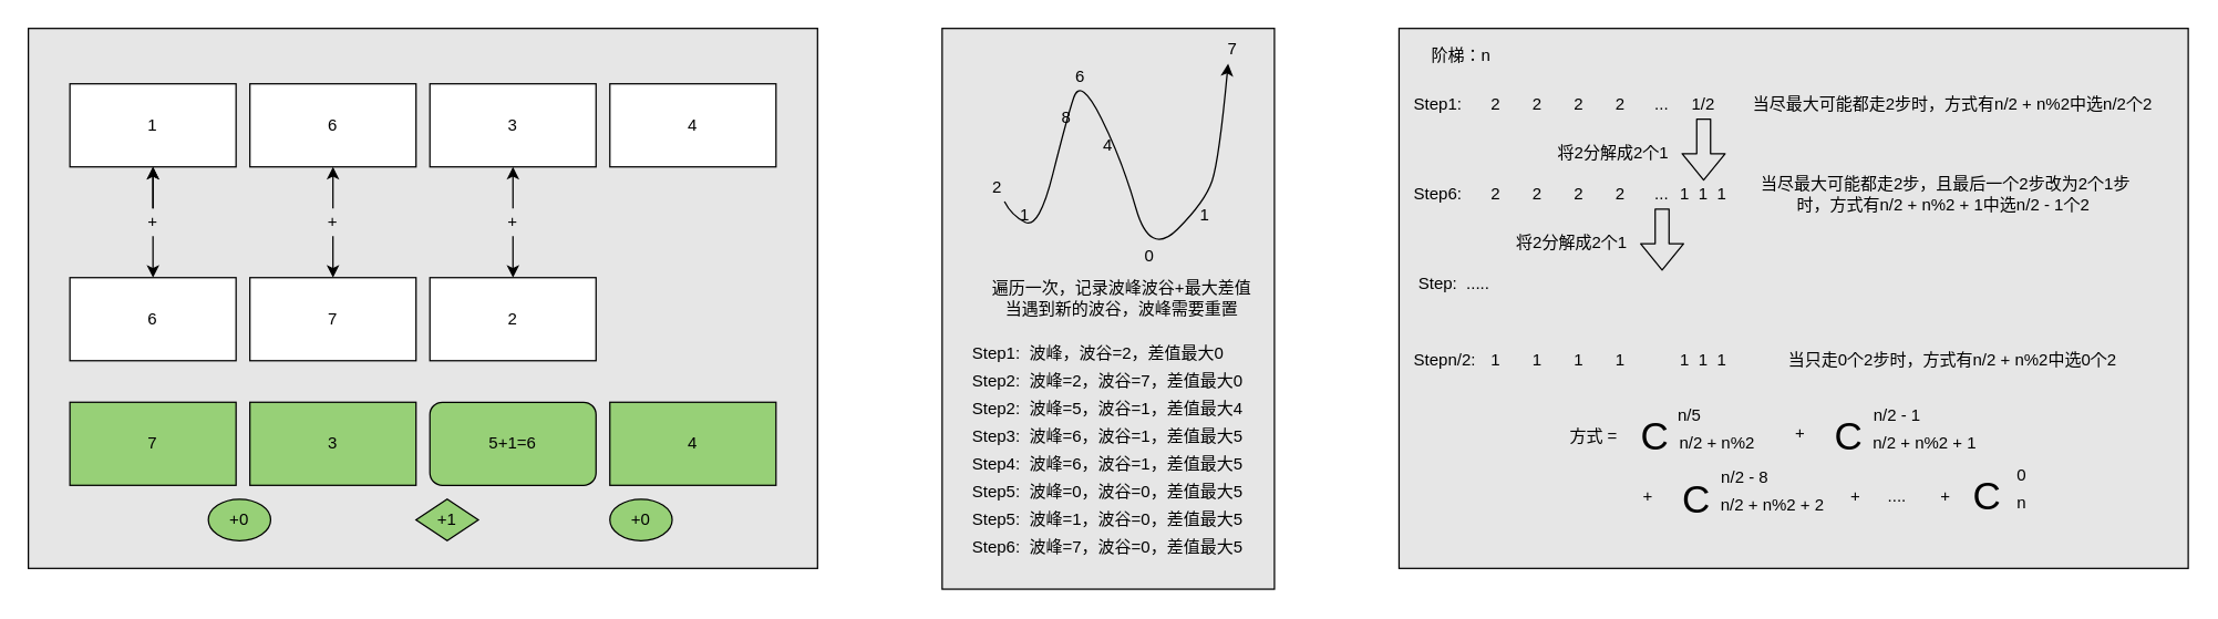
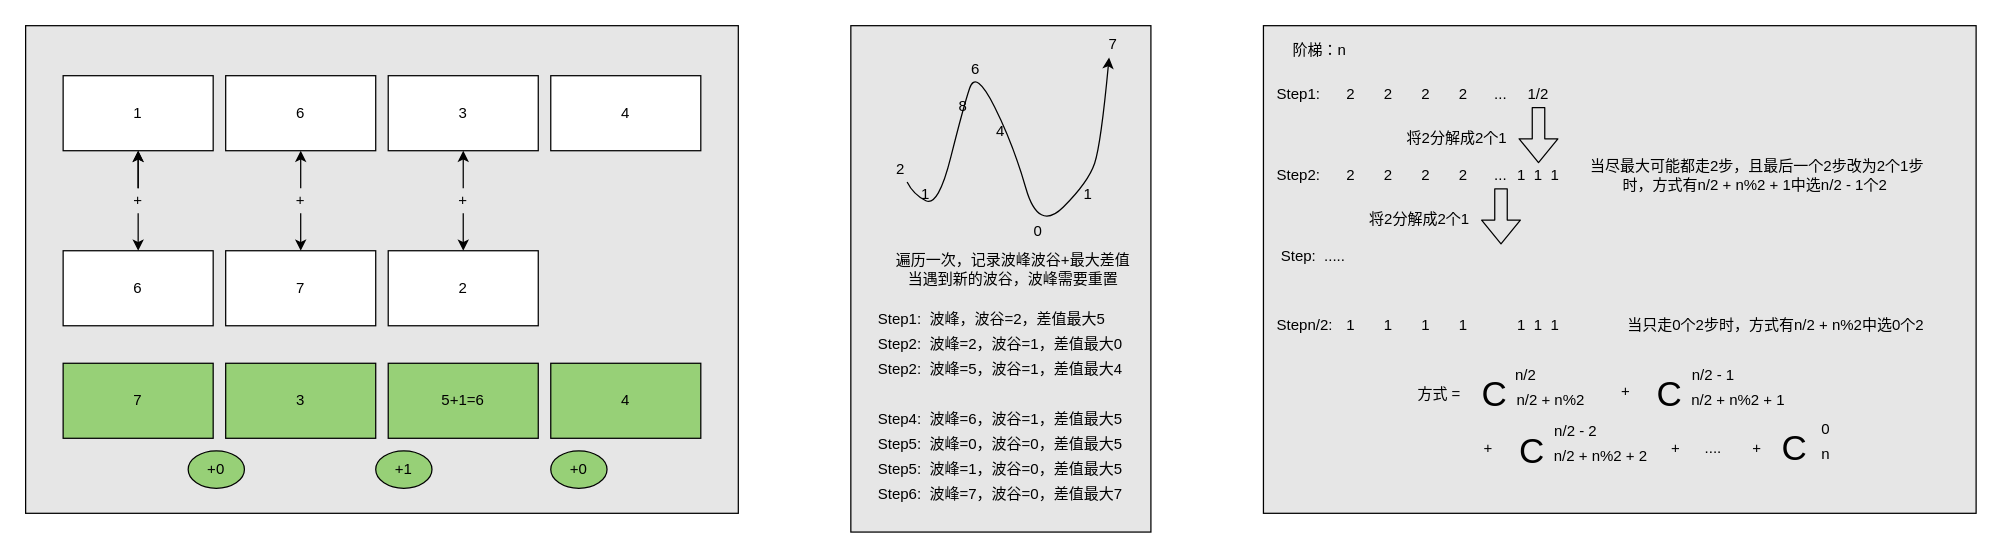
- <mxCell id="64" value="当尽最大可能都走2步时，方式有n/2 + n%2中选n/2个2" style="text;html=1;strokeColor=none;fillColor=none;align=center;verticalAlign=middle;whiteSpace=wrap;rounded=0;" vertex="1" parent="1"><mxGeometry x="1260" y="65" width="300" height="20" as="geometry" /></mxCell>
- <mxCell id="55" value="Step6:&amp;nbsp;" style="text;html=1;strokeColor=none;fillColor=none;align=center;verticalAlign=middle;whiteSpace=wrap;rounded=0;" vertex="1" parent="1"><mxGeometry x="1020" y="130" width="40" height="20" as="geometry" /></mxCell>
+ <mxCell id="55" value="Step2:&amp;nbsp;" style="text;html=1;strokeColor=none;fillColor=none;align=center;verticalAlign=middle;whiteSpace=wrap;rounded=0;" vertex="1" parent="1"><mxGeometry x="1020" y="130" width="40" height="20" as="geometry" /></mxCell>
- <mxCell id="38" value="Step1:&amp;nbsp; 波峰，波谷=2，差值最大0" style="text;html=1;strokeColor=none;fillColor=none;align=left;verticalAlign=middle;whiteSpace=wrap;rounded=0;" parent="1" vertex="1"><mxGeometry x="700" y="245" width="190" height="20" as="geometry" /></mxCell>
+ <mxCell id="38" value="Step1:&amp;nbsp; 波峰，波谷=2，差值最大5" style="text;html=1;strokeColor=none;fillColor=none;align=left;verticalAlign=middle;whiteSpace=wrap;rounded=0;" parent="1" vertex="1"><mxGeometry x="700" y="245" width="190" height="20" as="geometry" /></mxCell>
- <mxCell id="75" value="当只走0个2步时，方式有n/2 + n%2中选0个2" style="text;html=1;strokeColor=none;fillColor=none;align=center;verticalAlign=middle;whiteSpace=wrap;rounded=0;" vertex="1" parent="1"><mxGeometry x="1260" y="250" width="300" height="20" as="geometry" /></mxCell>
+ <mxCell id="75" value="当只走0个2步时，方式有n/2 + n%2中选0个2" style="text;html=1;strokeColor=none;fillColor=none;align=center;verticalAlign=middle;whiteSpace=wrap;rounded=0;" vertex="1" parent="1"><mxGeometry x="1270" y="250" width="300" height="20" as="geometry" /></mxCell>
- <mxCell id="39" value="Step2:&amp;nbsp; 波峰=2，波谷=7，差值最大0" style="text;html=1;strokeColor=none;fillColor=none;align=left;verticalAlign=middle;whiteSpace=wrap;rounded=0;" parent="1" vertex="1"><mxGeometry x="700" y="265" width="200" height="20" as="geometry" /></mxCell>
+ <mxCell id="39" value="Step2:&amp;nbsp; 波峰=2，波谷=1，差值最大0" style="text;html=1;strokeColor=none;fillColor=none;align=left;verticalAlign=middle;whiteSpace=wrap;rounded=0;" parent="1" vertex="1"><mxGeometry x="700" y="265" width="200" height="20" as="geometry" /></mxCell>
- <mxCell id="79" value="n/5" style="text;html=1;strokeColor=none;fillColor=none;align=center;verticalAlign=middle;whiteSpace=wrap;rounded=0;fontSize=12;" vertex="1" parent="1"><mxGeometry x="1200" y="290" width="40" height="20" as="geometry" /></mxCell>
+ <mxCell id="79" value="n/2" style="text;html=1;strokeColor=none;fillColor=none;align=center;verticalAlign=middle;whiteSpace=wrap;rounded=0;fontSize=12;" vertex="1" parent="1"><mxGeometry x="1200" y="290" width="40" height="20" as="geometry" /></mxCell>
- <mxCell id="41" value="Step3:&amp;nbsp; 波峰=6，波谷=1，差值最大5" style="text;html=1;strokeColor=none;fillColor=none;align=left;verticalAlign=middle;whiteSpace=wrap;rounded=0;" parent="1" vertex="1"><mxGeometry x="700" y="305" width="200" height="20" as="geometry" /></mxCell>
- <mxCell id="25" value="5+1=6" style="whiteSpace=wrap;html=1;fillColor=#97D077;rounded=1;" parent="1" vertex="1"><mxGeometry x="310" y="290" width="120" height="60" as="geometry" /></mxCell>
+ <mxCell id="25" value="5+1=6" style="rounded=0;whiteSpace=wrap;html=1;fillColor=#97D077;" parent="1" vertex="1"><mxGeometry x="310" y="290" width="120" height="60" as="geometry" /></mxCell>
- <mxCell id="87" value="n/2 - 8" style="text;html=1;strokeColor=none;fillColor=none;align=center;verticalAlign=middle;whiteSpace=wrap;rounded=0;fontSize=12;" vertex="1" parent="1"><mxGeometry x="1240" y="335" width="40" height="20" as="geometry" /></mxCell>
+ <mxCell id="87" value="n/2 - 2" style="text;html=1;strokeColor=none;fillColor=none;align=center;verticalAlign=middle;whiteSpace=wrap;rounded=0;fontSize=12;" vertex="1" parent="1"><mxGeometry x="1240" y="335" width="40" height="20" as="geometry" /></mxCell>
- <mxCell id="21" value="+1" style="rhombus;whiteSpace=wrap;html=1;fillColor=#97D077;" parent="1" vertex="1"><mxGeometry x="300" y="360" width="45" height="30" as="geometry" /></mxCell>
+ <mxCell id="21" value="+1" style="ellipse;whiteSpace=wrap;html=1;fillColor=#97D077;" parent="1" vertex="1"><mxGeometry x="300" y="360" width="45" height="30" as="geometry" /></mxCell>
- <mxCell id="45" value="Step6:&amp;nbsp; 波峰=7，波谷=0，差值最大5" style="text;html=1;strokeColor=none;fillColor=none;align=left;verticalAlign=middle;whiteSpace=wrap;rounded=0;" parent="1" vertex="1"><mxGeometry x="700" y="385" width="210" height="20" as="geometry" /></mxCell>
+ <mxCell id="45" value="Step6:&amp;nbsp; 波峰=7，波谷=0，差值最大7" style="text;html=1;strokeColor=none;fillColor=none;align=left;verticalAlign=middle;whiteSpace=wrap;rounded=0;" parent="1" vertex="1"><mxGeometry x="700" y="385" width="210" height="20" as="geometry" /></mxCell>
